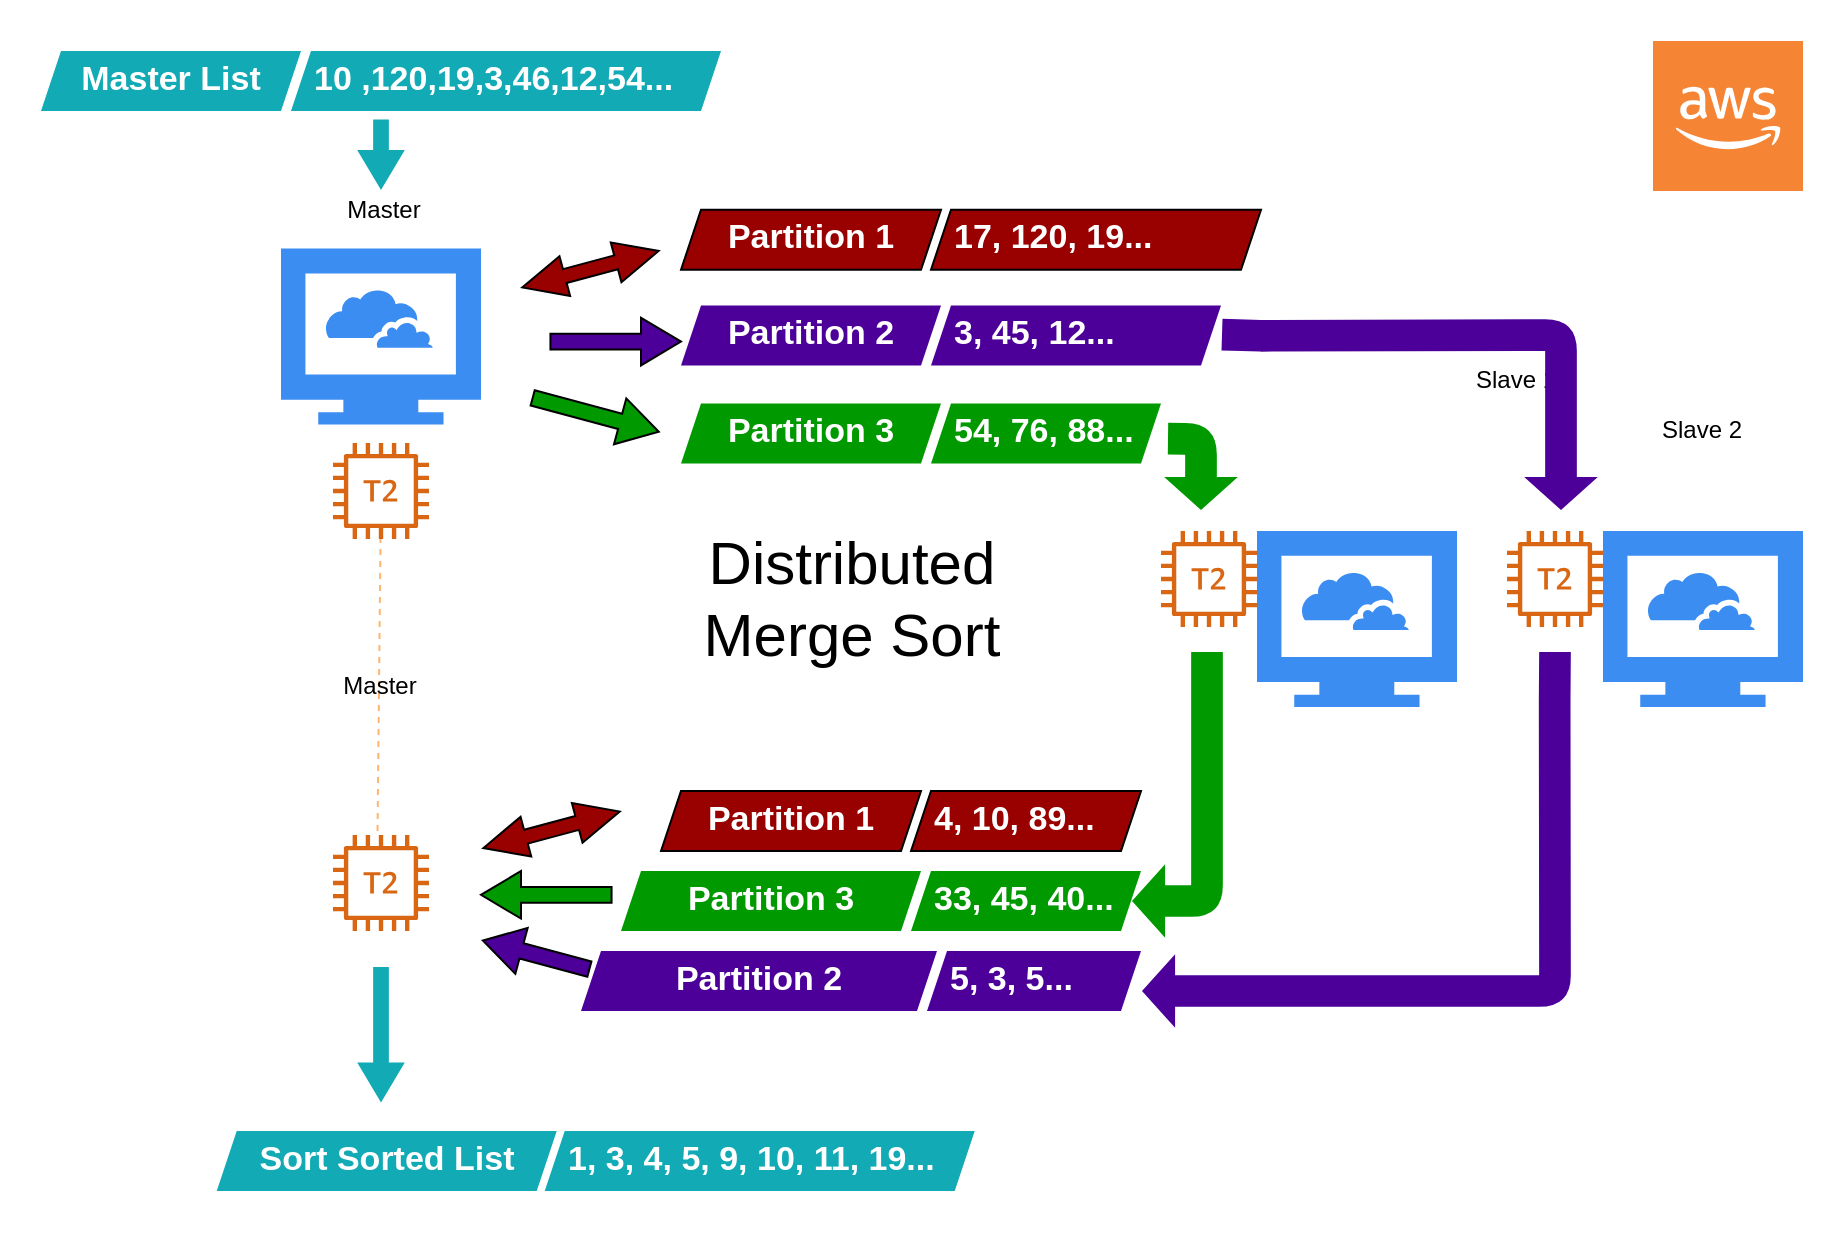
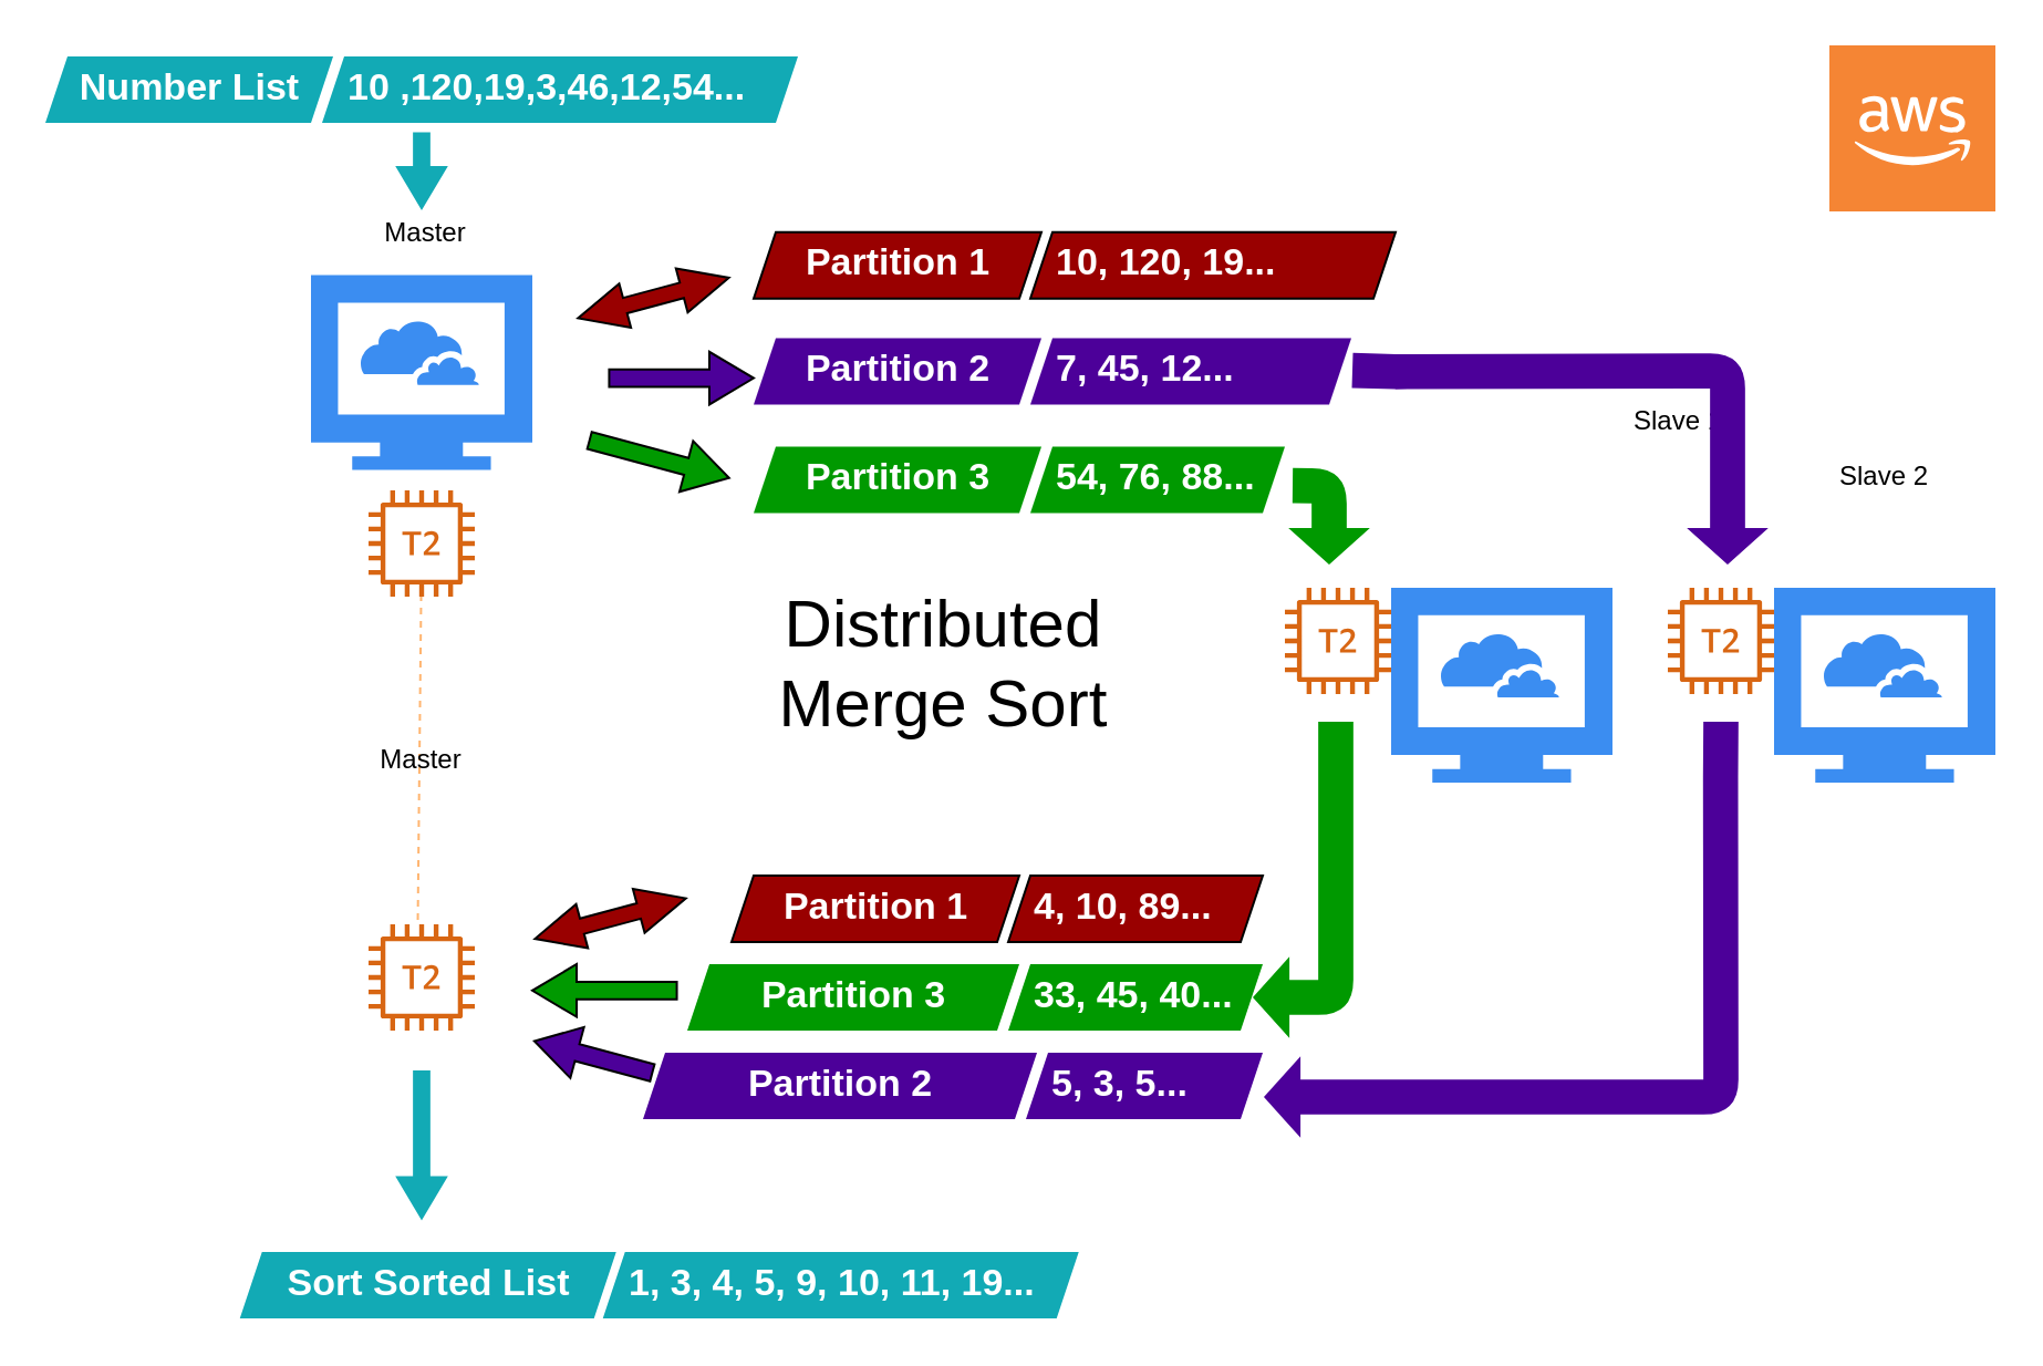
- <mxCell id="12" value="Master List" style="shape=mxgraph.infographic.parallelogram;dx=5;html=1;fillColor=#12AAB5;strokeColor=none;shadow=0;fontSize=17;fontColor=#FFFFFF;align=center;fontStyle=1;" parent="1" vertex="1"><mxGeometry x="20" y="25" width="130" height="30" as="geometry" /></mxCell>
+ <mxCell id="12" value="Number List" style="shape=mxgraph.infographic.parallelogram;dx=5;html=1;fillColor=#12AAB5;strokeColor=none;shadow=0;fontSize=17;fontColor=#FFFFFF;align=center;fontStyle=1;" parent="1" vertex="1"><mxGeometry x="20" y="25" width="130" height="30" as="geometry" /></mxCell>
- <mxCell id="15" value="17, 120, 19..." style="shape=mxgraph.infographic.parallelogram;dx=5;;html=1;shadow=0;fontSize=17;align=left;spacingLeft=10;fontStyle=1;fillColor=#990000;fontColor=#FFFFFF;" vertex="1" parent="1"><mxGeometry x="465" y="104.4" width="165" height="30" as="geometry" /></mxCell>
+ <mxCell id="15" value="10, 120, 19..." style="shape=mxgraph.infographic.parallelogram;dx=5;;html=1;shadow=0;fontSize=17;align=left;spacingLeft=10;fontStyle=1;fillColor=#990000;fontColor=#FFFFFF;" vertex="1" parent="1"><mxGeometry x="465" y="104.4" width="165" height="30" as="geometry" /></mxCell>
- <mxCell id="17" value="3, 45, 12..." style="shape=mxgraph.infographic.parallelogram;dx=5;;html=1;fillColor=#4C0099;strokeColor=none;shadow=0;fontSize=17;fontColor=#FFFFFF;align=left;spacingLeft=10;fontStyle=1;" vertex="1" parent="1"><mxGeometry x="465" y="152.2" width="145" height="30" as="geometry" /></mxCell>
+ <mxCell id="17" value="7, 45, 12..." style="shape=mxgraph.infographic.parallelogram;dx=5;;html=1;fillColor=#4C0099;strokeColor=none;shadow=0;fontSize=17;fontColor=#FFFFFF;align=left;spacingLeft=10;fontStyle=1;" vertex="1" parent="1"><mxGeometry x="465" y="152.2" width="145" height="30" as="geometry" /></mxCell>
